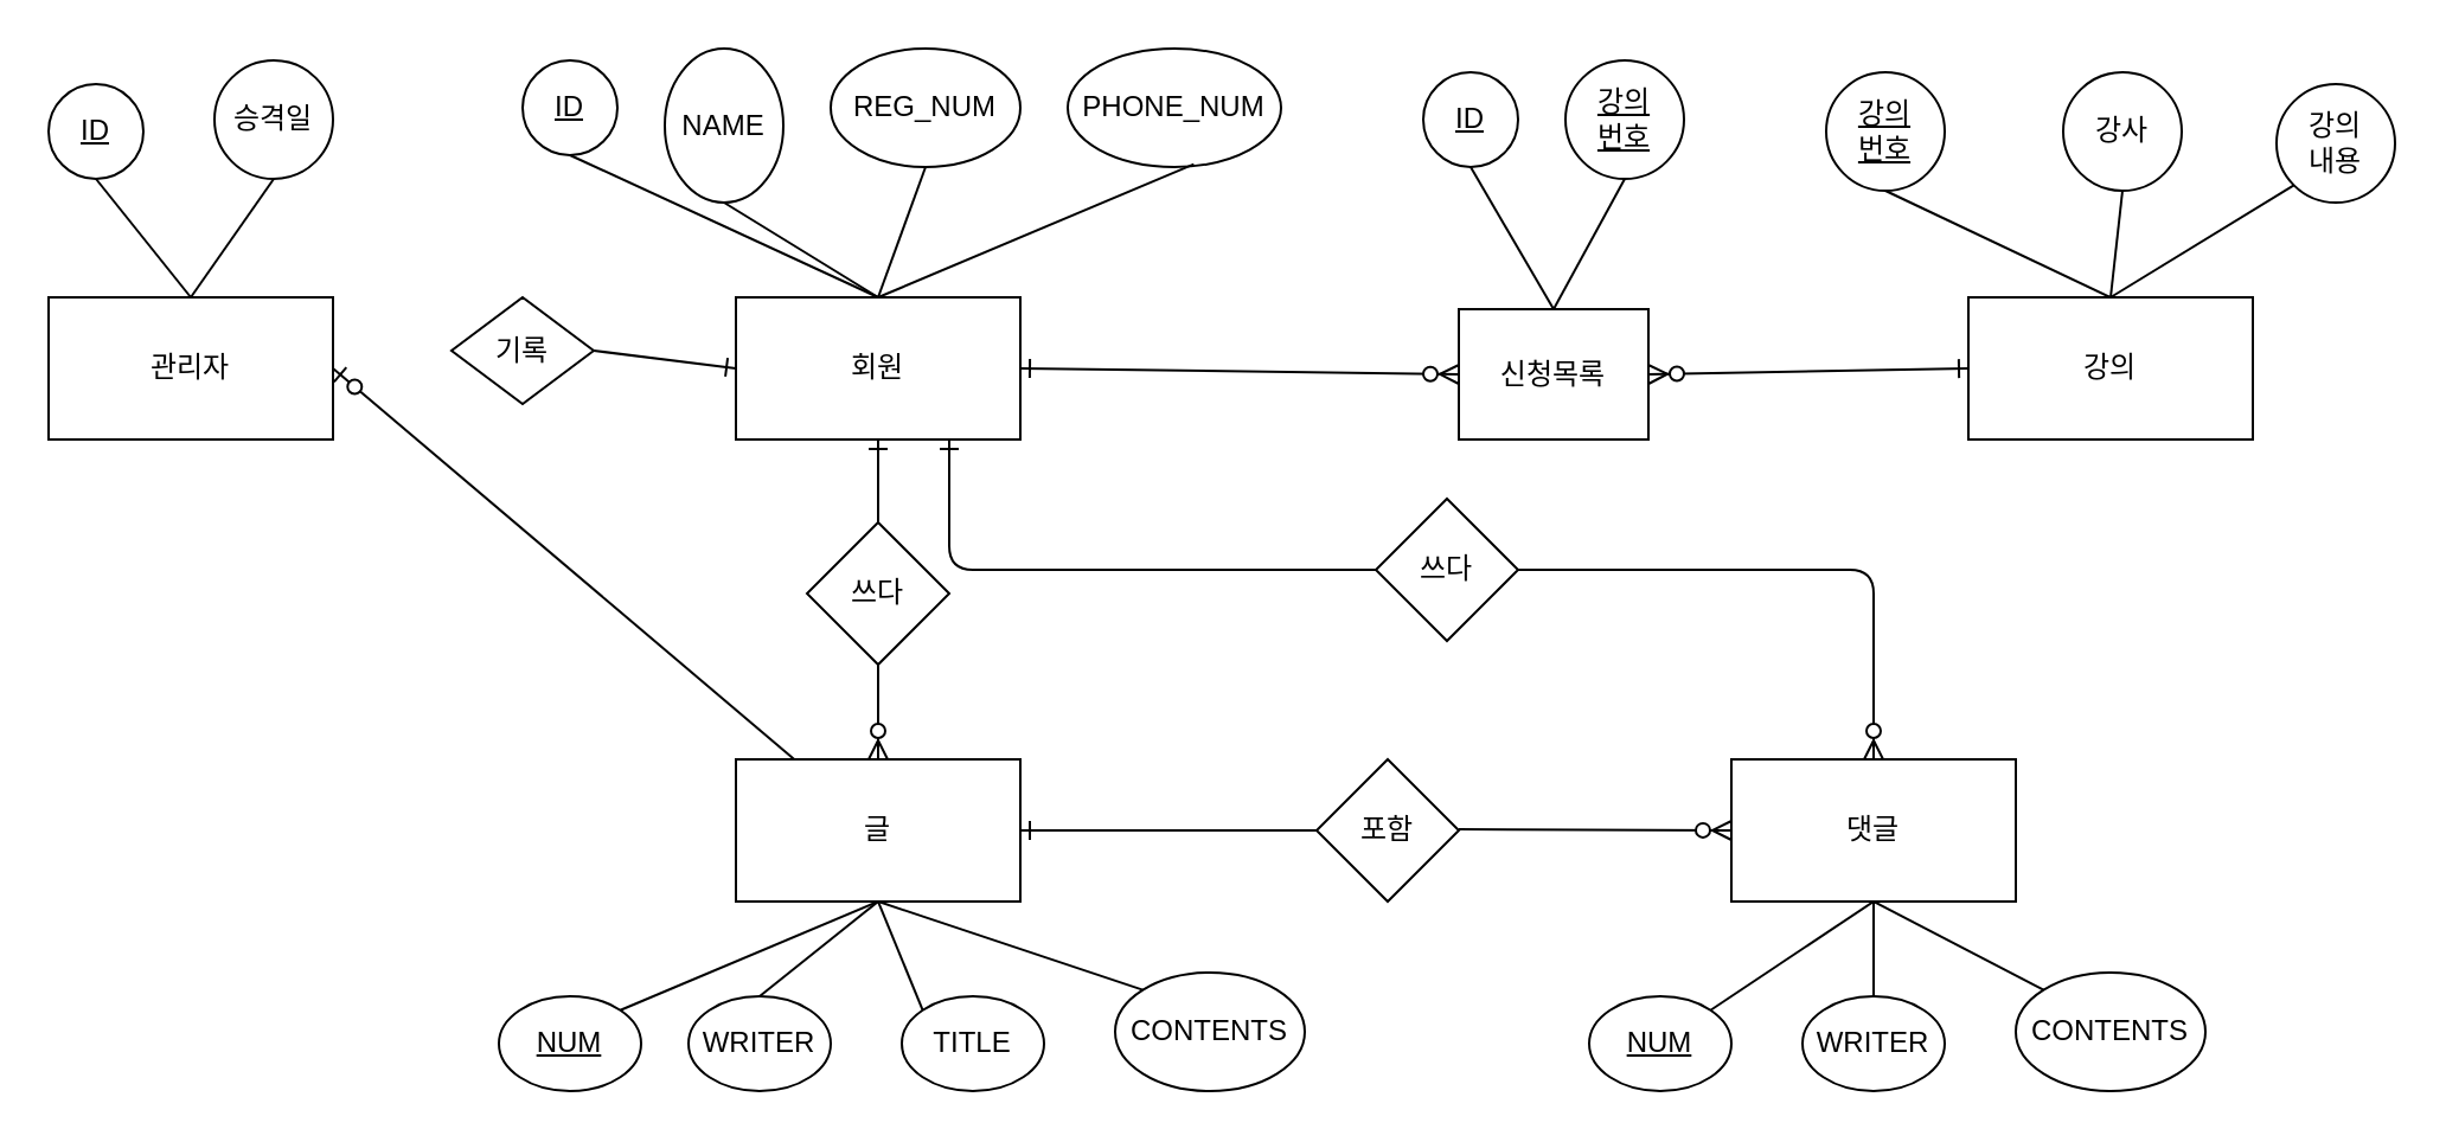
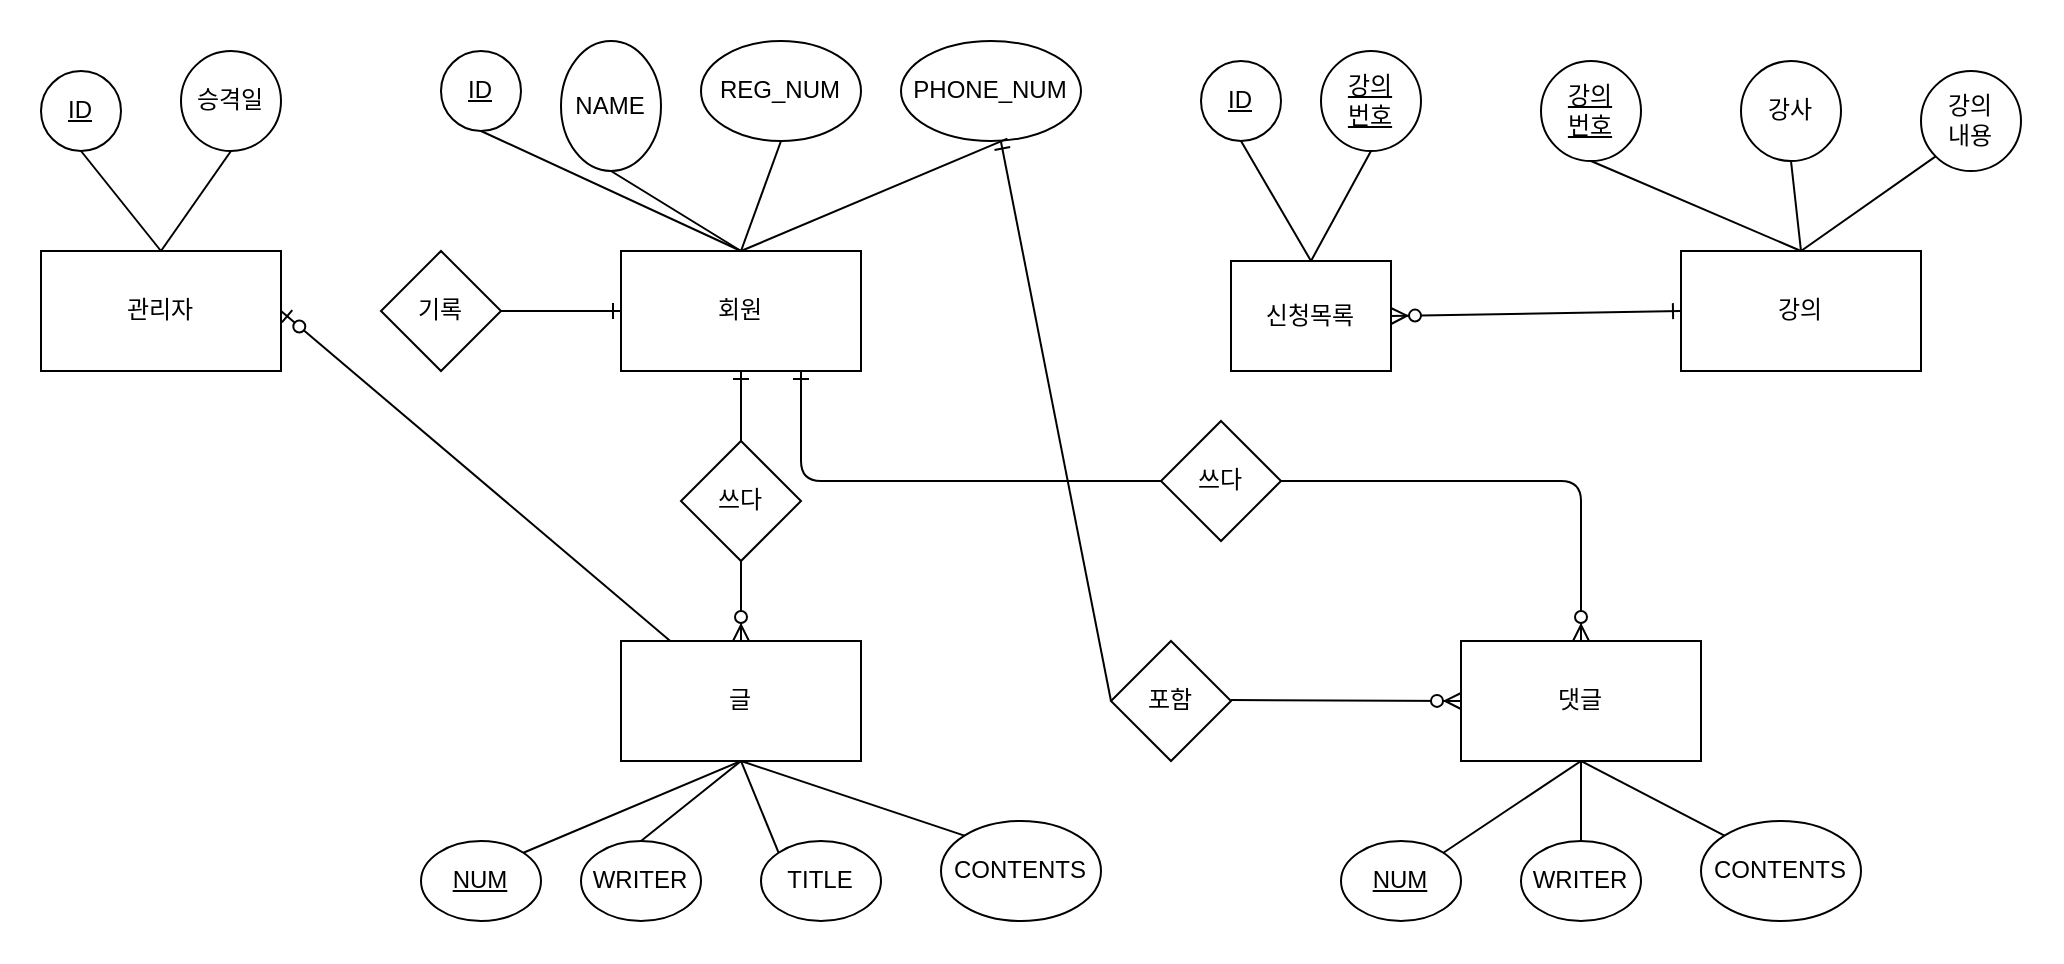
- <mxCell id="43" value="기록" style="rhombus;whiteSpace=wrap;html=1;" parent="1" vertex="1"><mxGeometry x="190" y="125" width="60" height="45" as="geometry" /></mxCell>
+ <mxCell id="43" value="기록" style="rhombus;whiteSpace=wrap;html=1;" parent="1" vertex="1"><mxGeometry y="125" width="60" height="60" as="geometry" x="190" /></mxCell>
- <mxCell id="46" value="강의" style="rounded=0;whiteSpace=wrap;html=1;" parent="1" vertex="1"><mxGeometry x="830" y="125" width="120" height="60" as="geometry" /></mxCell>
+ <mxCell id="46" value="강의" style="rounded=0;whiteSpace=wrap;html=1;" parent="1" vertex="1"><mxGeometry x="840" y="125" width="120" height="60" as="geometry" /></mxCell>
- <mxCell id="53" value="" style="endArrow=ERzeroToMany;html=1;entryX=0;entryY=0.5;entryDx=0;entryDy=0;exitX=1;exitY=0.5;exitDx=0;exitDy=0;startArrow=ERone;startFill=0;endFill=1;" parent="1" source="28" target="55" edge="1"><mxGeometry x="40" y="50" width="50" height="50" as="geometry"><mxPoint x="380" y="135" as="sourcePoint" /><mxPoint x="560" y="155" as="targetPoint" /></mxGeometry></mxCell>
- <mxCell id="24" value="" style="endArrow=ERone;html=1;entryX=1;entryY=0.5;entryDx=0;entryDy=0;exitX=0;exitY=0.5;exitDx=0;exitDy=0;endFill=0;" parent="1" source="23" target="11" edge="1"><mxGeometry width="50" height="50" relative="1" as="geometry"><mxPoint x="590" y="240" as="sourcePoint" /><mxPoint x="640" y="190" as="targetPoint" /></mxGeometry></mxCell>
+ <mxCell id="24" value="" style="endArrow=ERone;html=1;exitX=0;exitY=0.5;exitDx=0;exitDy=0;endFill=0;" parent="1" source="23" target="32" edge="1"><mxGeometry width="50" height="50" relative="1" as="geometry"><mxPoint x="590" y="240" as="sourcePoint" /><mxPoint x="640" y="190" as="targetPoint" /></mxGeometry></mxCell>
